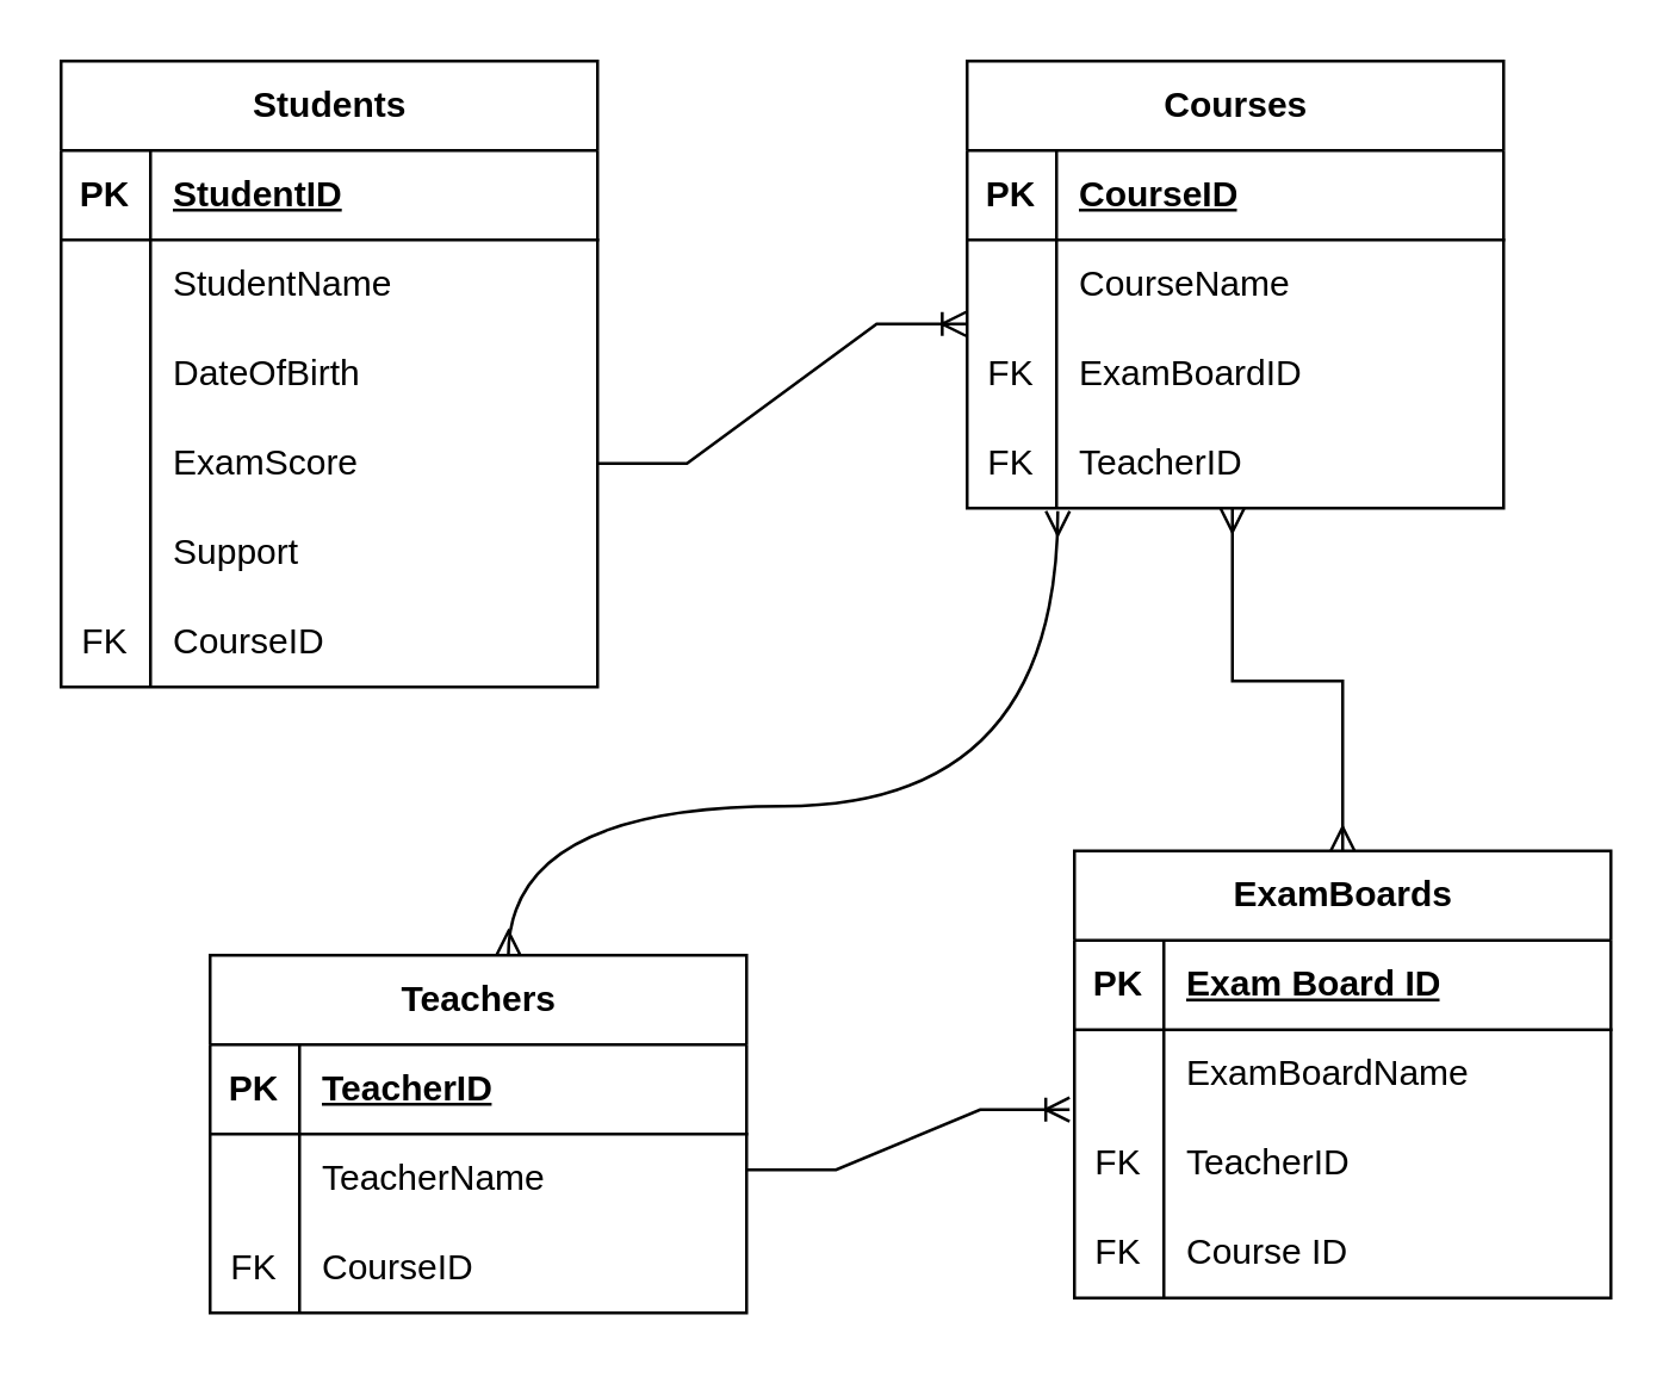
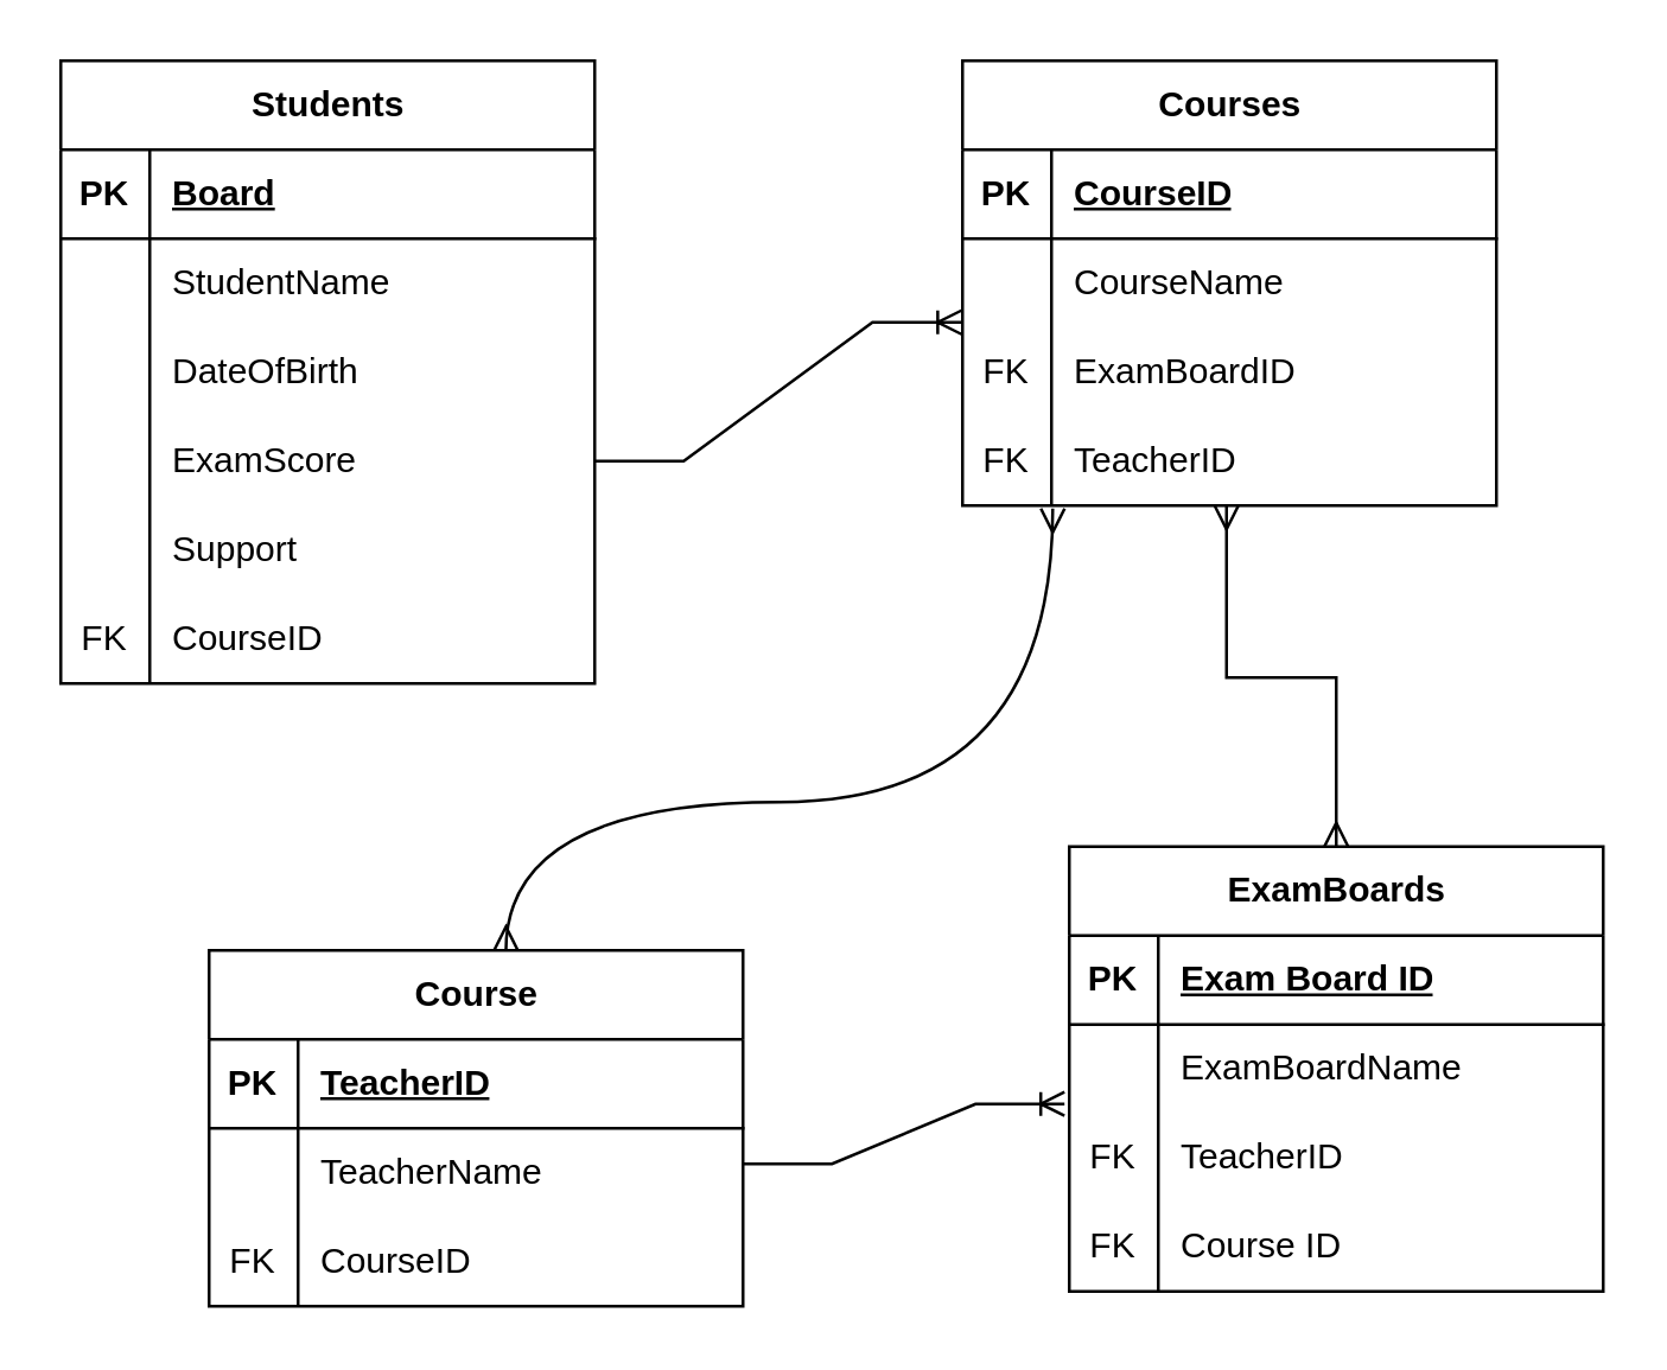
- <mxCell id="5" value="StudentID" style="shape=partialRectangle;connectable=0;fillColor=none;top=0;left=0;bottom=0;right=0;align=left;spacingLeft=6;fontStyle=5;overflow=hidden;whiteSpace=wrap;html=1;" parent="3" vertex="1"><mxGeometry x="30" width="150" height="30" as="geometry"><mxRectangle width="150" height="30" as="alternateBounds" /></mxGeometry></mxCell>
+ <mxCell id="5" value="Board" style="shape=partialRectangle;connectable=0;fillColor=none;top=0;left=0;bottom=0;right=0;align=left;spacingLeft=6;fontStyle=5;overflow=hidden;whiteSpace=wrap;html=1;" parent="3" vertex="1"><mxGeometry x="30" width="150" height="30" as="geometry"><mxRectangle width="150" height="30" as="alternateBounds" /></mxGeometry></mxCell>
- <mxCell id="34" value="Teachers" style="shape=table;startSize=30;container=1;collapsible=1;childLayout=tableLayout;fixedRows=1;rowLines=0;fontStyle=1;align=center;resizeLast=1;html=1;" parent="1" vertex="1"><mxGeometry x="70" y="320" width="180" height="120" as="geometry" /></mxCell>
+ <mxCell id="34" value="Course" style="shape=table;startSize=30;container=1;collapsible=1;childLayout=tableLayout;fixedRows=1;rowLines=0;fontStyle=1;align=center;resizeLast=1;html=1;" parent="1" vertex="1"><mxGeometry x="70" y="320" width="180" height="120" as="geometry" /></mxCell>
